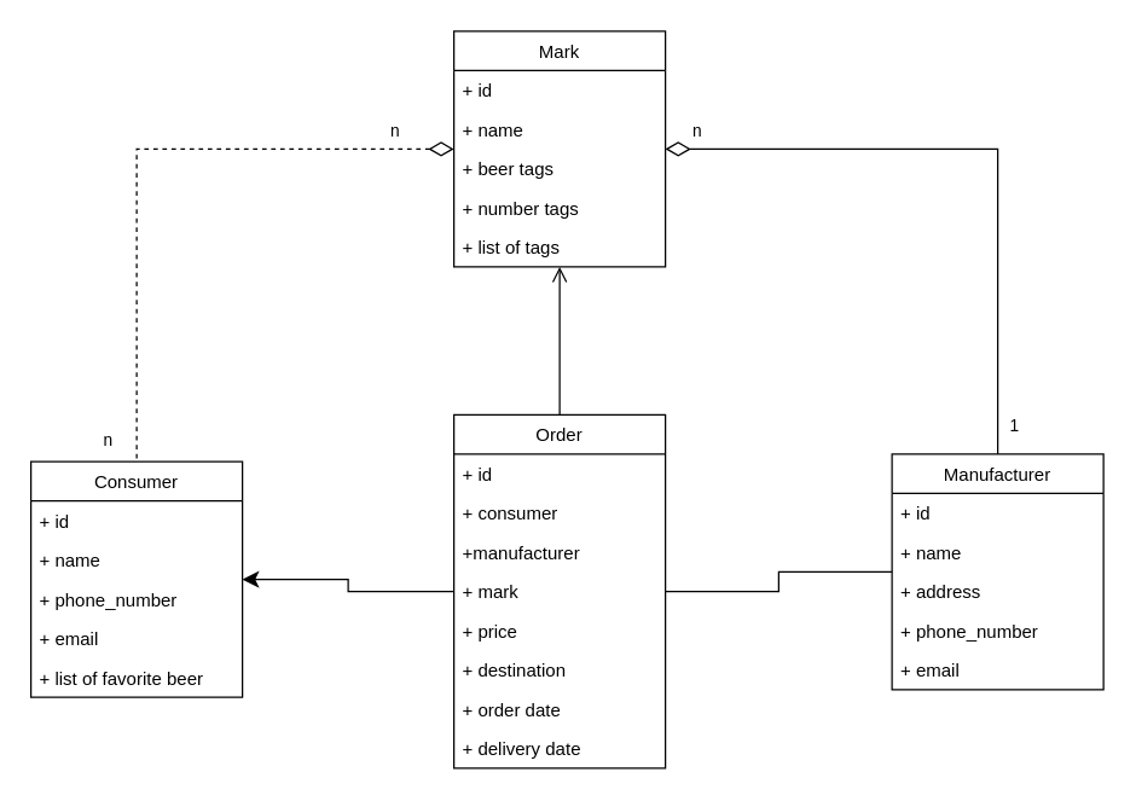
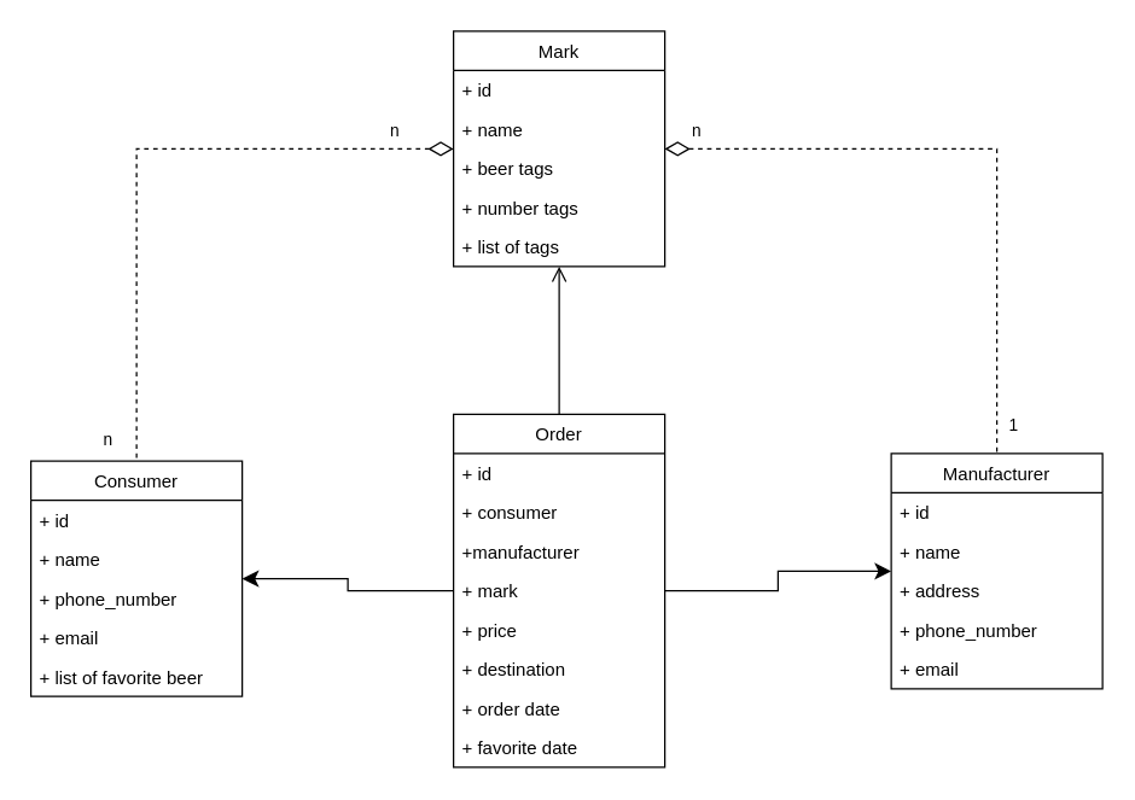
- <mxCell id="32" value="" style="endArrow=none;html=1;rounded=0;edgeStyle=orthogonalEdgeStyle;startArrow=diamondThin;startFill=0;strokeWidth=1;endSize=14;startSize=14;" edge="1" parent="1" source="2" target="8"><mxGeometry width="50" height="50" relative="1" as="geometry"><mxPoint x="350" y="280" as="sourcePoint" /><mxPoint x="400" y="230" as="targetPoint" /></mxGeometry></mxCell>
+ <mxCell id="32" value="" style="endArrow=none;html=1;rounded=0;edgeStyle=orthogonalEdgeStyle;startArrow=diamondThin;startFill=0;strokeWidth=1;endSize=14;startSize=14;dashed=1;" edge="1" parent="1" source="2" target="8"><mxGeometry width="50" height="50" relative="1" as="geometry"><mxPoint x="350" y="280" as="sourcePoint" /><mxPoint x="400" y="230" as="targetPoint" /></mxGeometry></mxCell>
- <mxCell id="21" style="edgeStyle=orthogonalEdgeStyle;rounded=0;orthogonalLoop=1;jettySize=auto;html=1;strokeWidth=1;startArrow=none;startFill=0;endArrow=none;endFill=1;startSize=12;endSize=8;" edge="1" parent="1" source="23" target="8"><mxGeometry relative="1" as="geometry" /></mxCell>
+ <mxCell id="21" style="edgeStyle=orthogonalEdgeStyle;rounded=0;orthogonalLoop=1;jettySize=auto;html=1;strokeWidth=1;startArrow=none;startFill=0;endArrow=classic;endFill=1;startSize=12;endSize=8;" edge="1" parent="1" source="23" target="8"><mxGeometry relative="1" as="geometry" /></mxCell>
- <mxCell id="31" value="+ delivery date" style="text;strokeColor=none;fillColor=none;align=left;verticalAlign=top;spacingLeft=4;spacingRight=4;overflow=hidden;rotatable=0;points=[[0,0.5],[1,0.5]];portConstraint=eastwest;" vertex="1" parent="23"><mxGeometry y="208" width="140" height="26" as="geometry" /></mxCell>
+ <mxCell id="31" value="+ favorite date" style="text;strokeColor=none;fillColor=none;align=left;verticalAlign=top;spacingLeft=4;spacingRight=4;overflow=hidden;rotatable=0;points=[[0,0.5],[1,0.5]];portConstraint=eastwest;" vertex="1" parent="23"><mxGeometry y="208" width="140" height="26" as="geometry" /></mxCell>
